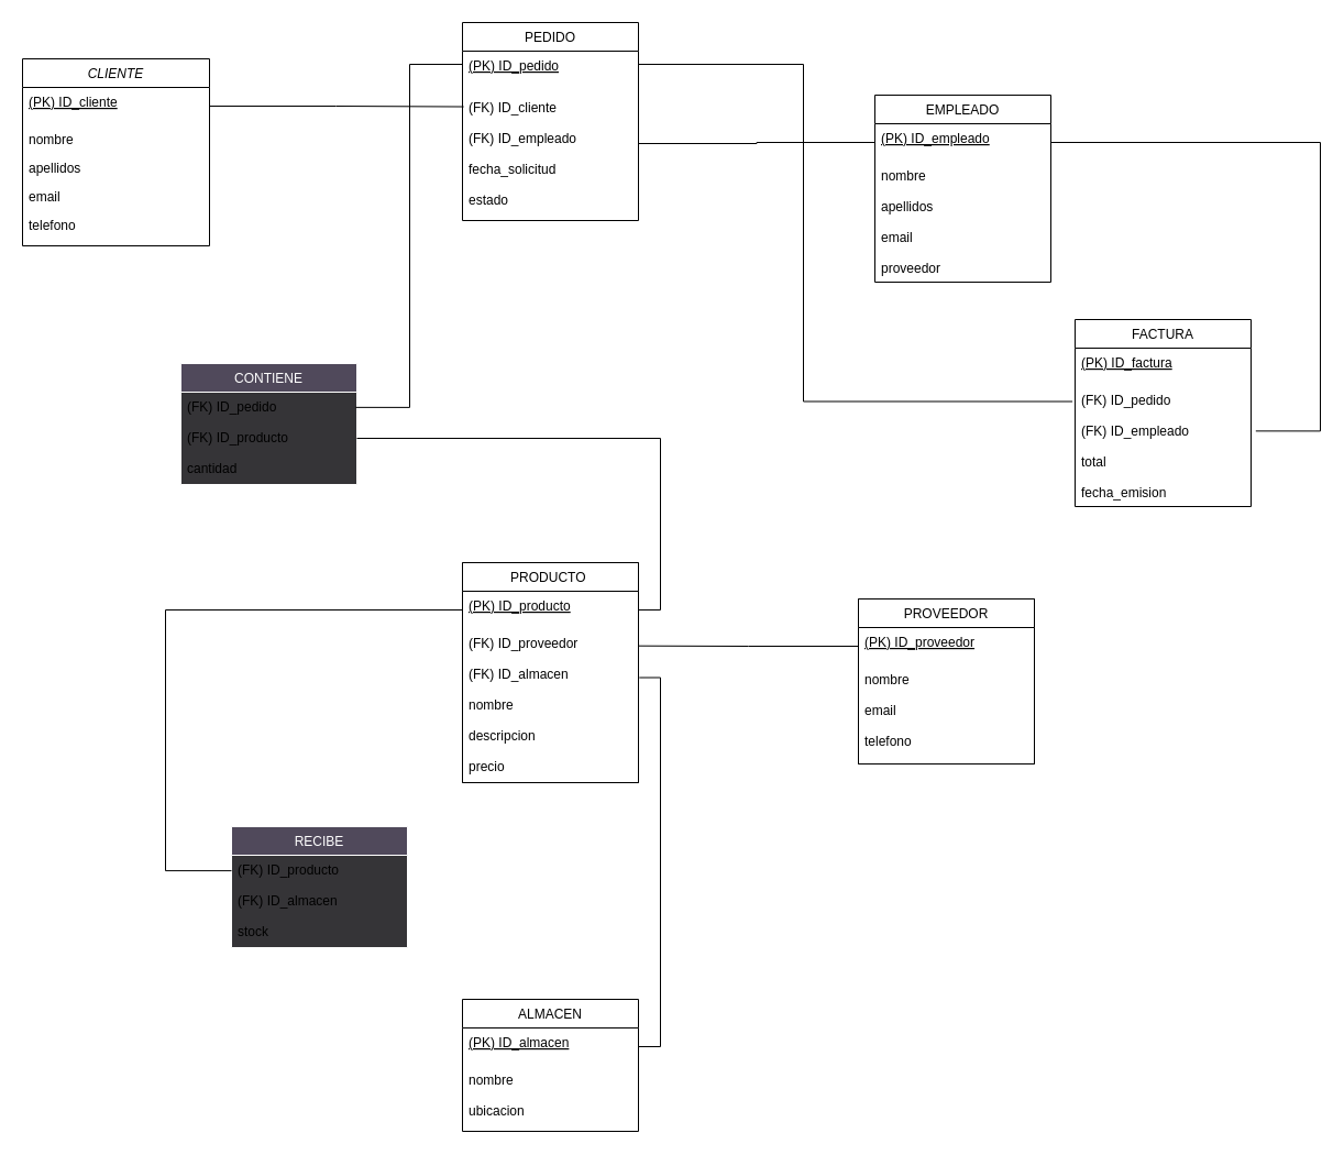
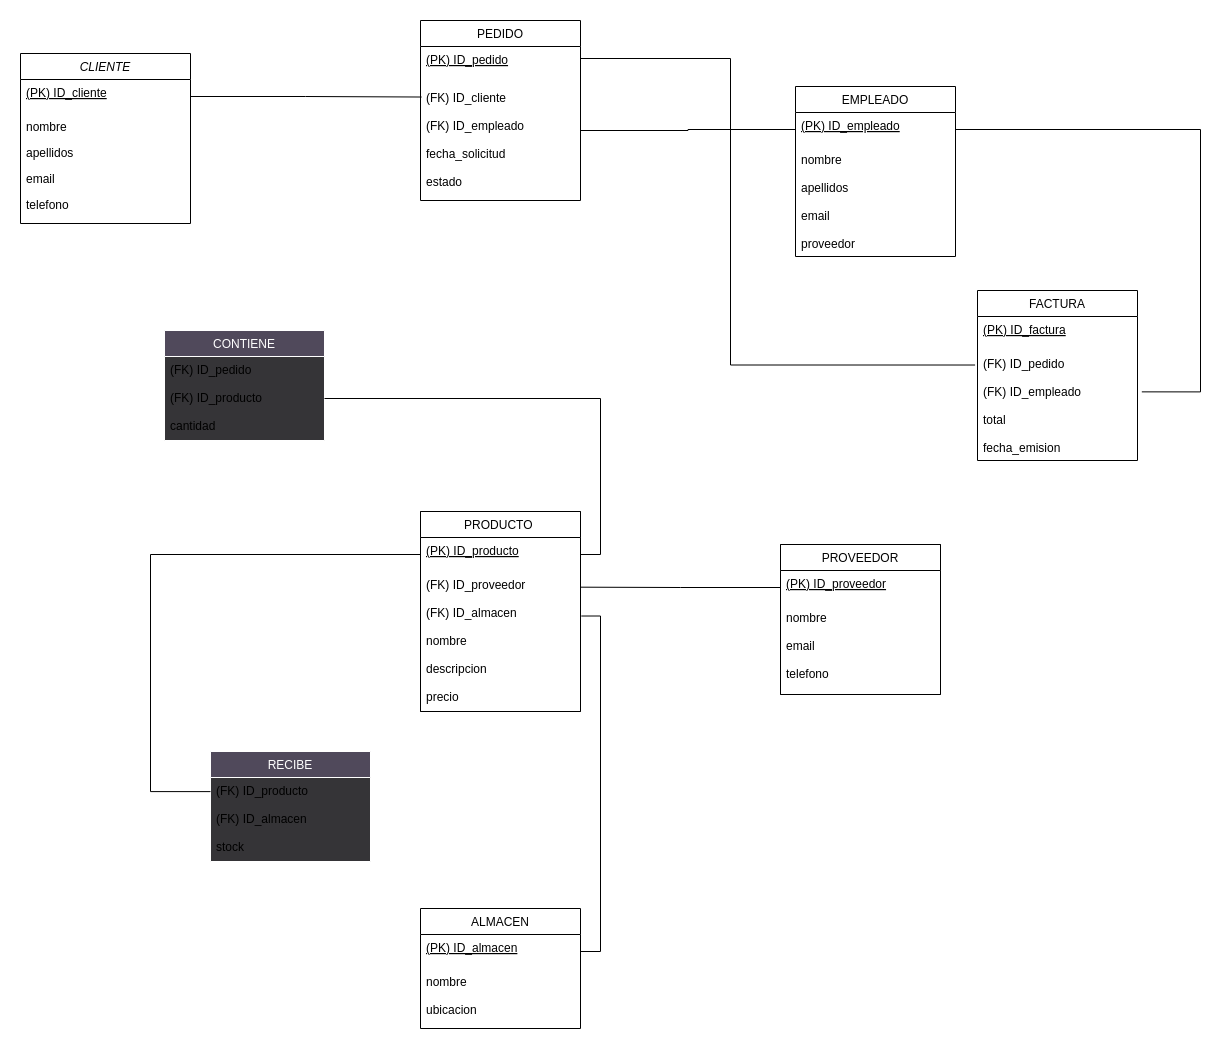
- <mxCell id="36" style="edgeStyle=orthogonalEdgeStyle;rounded=0;orthogonalLoop=1;jettySize=auto;html=1;exitX=0;exitY=0.5;exitDx=0;exitDy=0;entryX=0.993;entryY=0.165;entryDx=0;entryDy=0;entryPerimeter=0;endArrow=none;endFill=0;" edge="1" parent="1" source="3" target="15"><mxGeometry relative="1" as="geometry"><mxPoint x="330" y="370" as="targetPoint" /><Array as="points"><mxPoint x="372" y="58" /><mxPoint x="372" y="370" /></Array></mxGeometry></mxCell>
